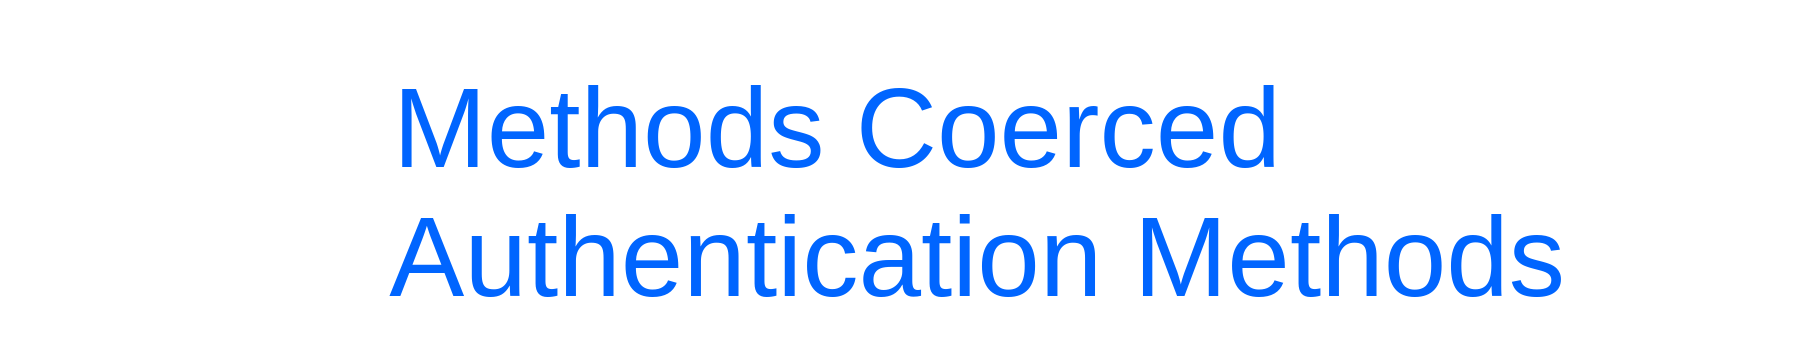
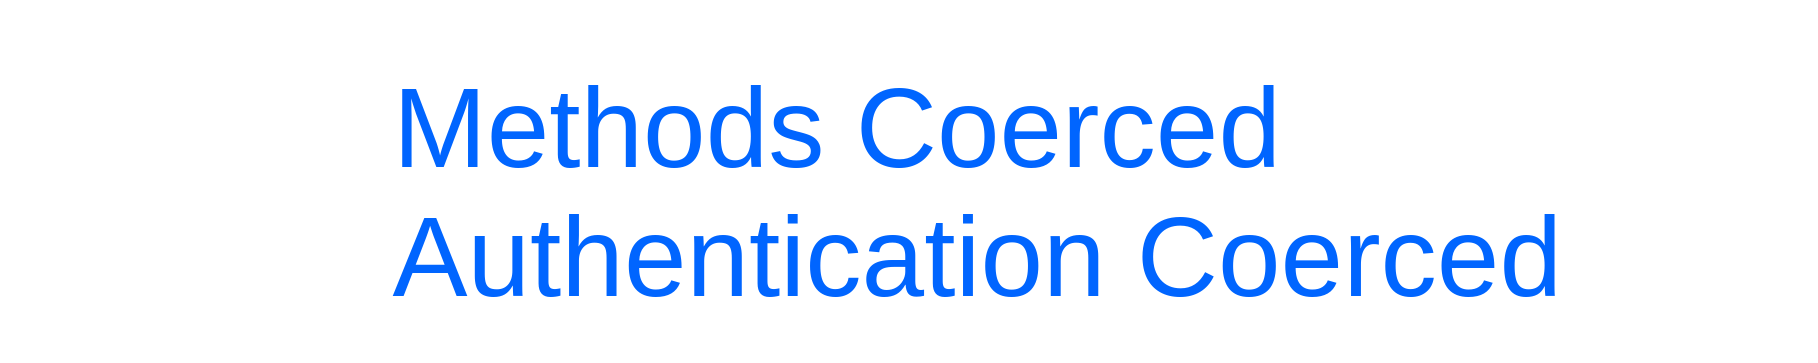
- <mxCell id="3" value="&lt;font color=&quot;#0065ff&quot;&gt;Authentication Methods&lt;/font&gt;" style="text;html=1;align=center;verticalAlign=middle;resizable=0;points=[];autosize=1;strokeColor=none;fillColor=none;fontSize=75;fontColor=#000099;" parent="1" vertex="1"><mxGeometry x="251" y="120" width="800" height="100" as="geometry" /></mxCell>
+ <mxCell id="3" value="&lt;font color=&quot;#0065ff&quot;&gt;Authentication Coerced&lt;/font&gt;" style="text;html=1;align=center;verticalAlign=middle;resizable=0;points=[];autosize=1;strokeColor=none;fillColor=none;fontSize=75;fontColor=#000099;" parent="1" vertex="1"><mxGeometry x="251" y="120" width="800" height="100" as="geometry" /></mxCell>
